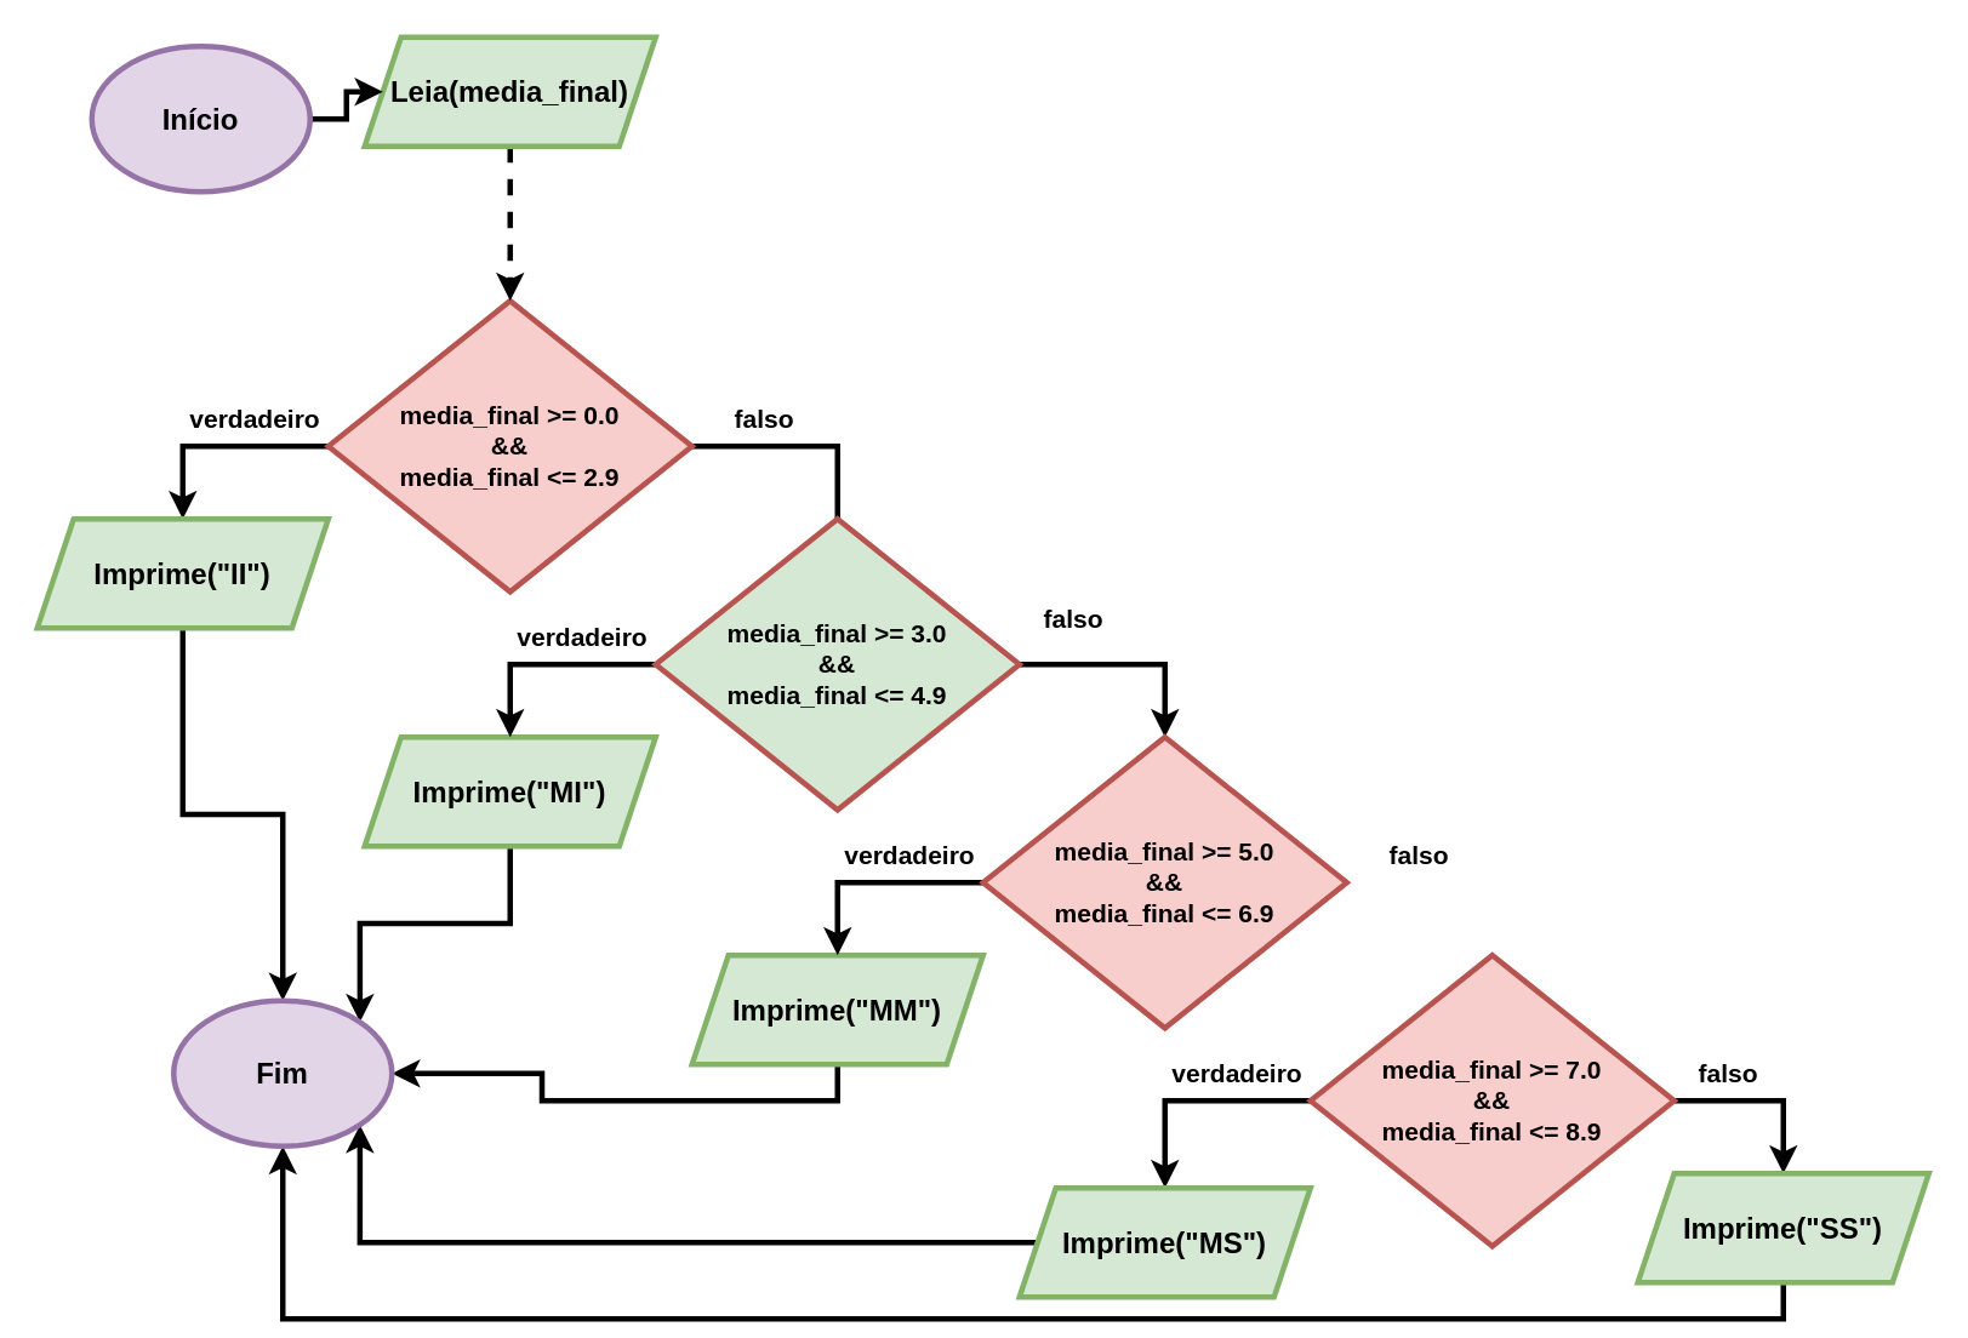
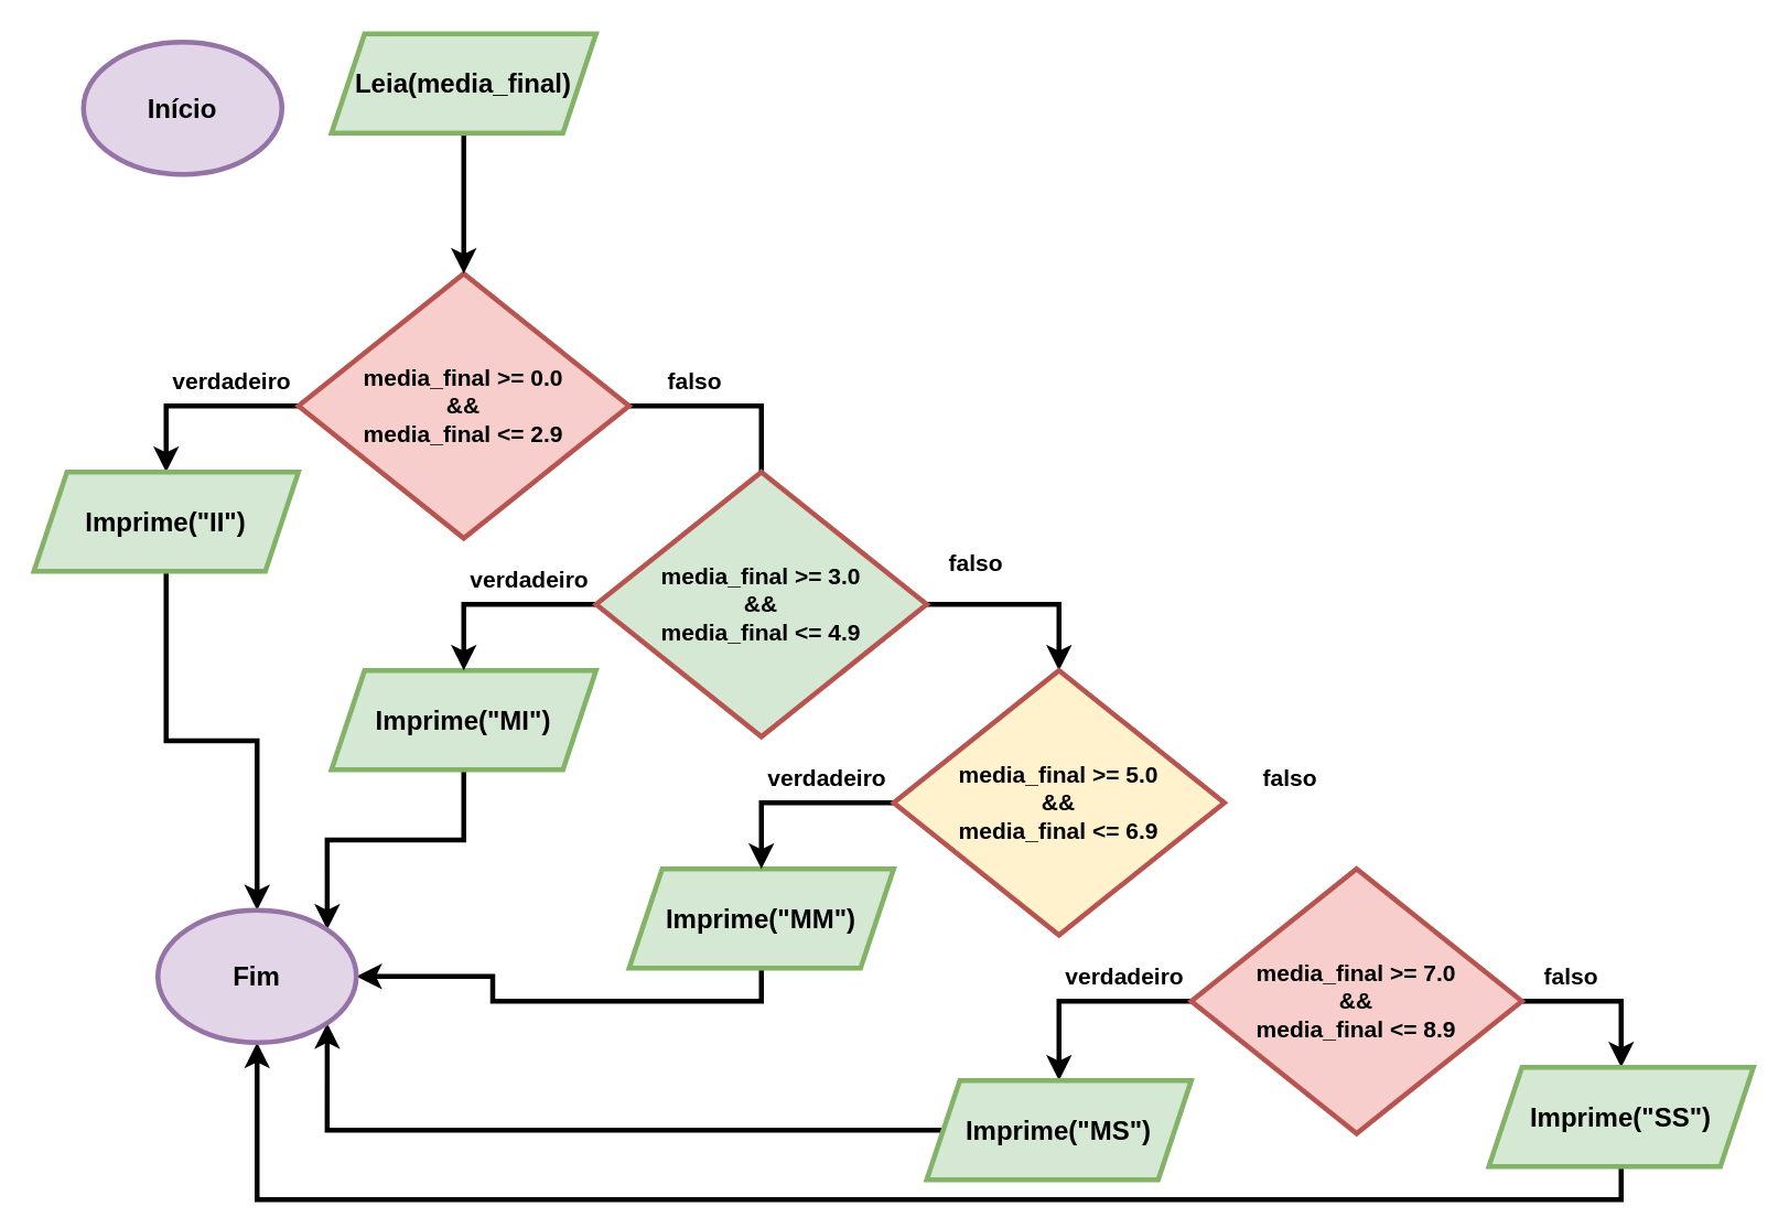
- <mxCell id="25" style="edgeStyle=orthogonalEdgeStyle;rounded=0;orthogonalLoop=1;jettySize=auto;html=1;entryX=0;entryY=0.5;entryDx=0;entryDy=0;strokeWidth=3;" edge="1" parent="1" source="26" target="24"><mxGeometry relative="1" as="geometry" /></mxCell>
- <mxCell id="23" style="edgeStyle=orthogonalEdgeStyle;rounded=0;orthogonalLoop=1;jettySize=auto;html=1;strokeWidth=3;exitX=0.5;exitY=1;exitDx=0;exitDy=0;dashed=1;" edge="1" parent="1" source="24" target="4"><mxGeometry relative="1" as="geometry"><mxPoint x="280" y="115" as="sourcePoint" /></mxGeometry></mxCell>
+ <mxCell id="23" style="edgeStyle=orthogonalEdgeStyle;rounded=0;orthogonalLoop=1;jettySize=auto;html=1;strokeWidth=3;exitX=0.5;exitY=1;exitDx=0;exitDy=0;" edge="1" parent="1" source="24" target="4"><mxGeometry relative="1" as="geometry"><mxPoint x="280" y="115" as="sourcePoint" /></mxGeometry></mxCell>
- <mxCell id="15" value="media_final &amp;gt;= 5.0&lt;div style=&quot;font-size: 14px;&quot;&gt;&amp;amp;&amp;amp;&lt;/div&gt;&lt;div style=&quot;font-size: 14px;&quot;&gt;media_final &amp;lt;= 6.9&lt;/div&gt;" style="rhombus;whiteSpace=wrap;html=1;fontStyle=1;fontSize=14;strokeWidth=3;fillColor=#f8cecc;strokeColor=#b85450;" vertex="1" parent="1"><mxGeometry x="540" y="405" width="200" height="160" as="geometry" /></mxCell>
+ <mxCell id="15" value="media_final &amp;gt;= 5.0&lt;div style=&quot;font-size: 14px;&quot;&gt;&amp;amp;&amp;amp;&lt;/div&gt;&lt;div style=&quot;font-size: 14px;&quot;&gt;media_final &amp;lt;= 6.9&lt;/div&gt;" style="rhombus;whiteSpace=wrap;html=1;fontStyle=1;fontSize=14;strokeWidth=3;fillColor=#fff2cc;strokeColor=#b85450;" vertex="1" parent="1"><mxGeometry x="540" y="405" width="200" height="160" as="geometry" /></mxCell>
